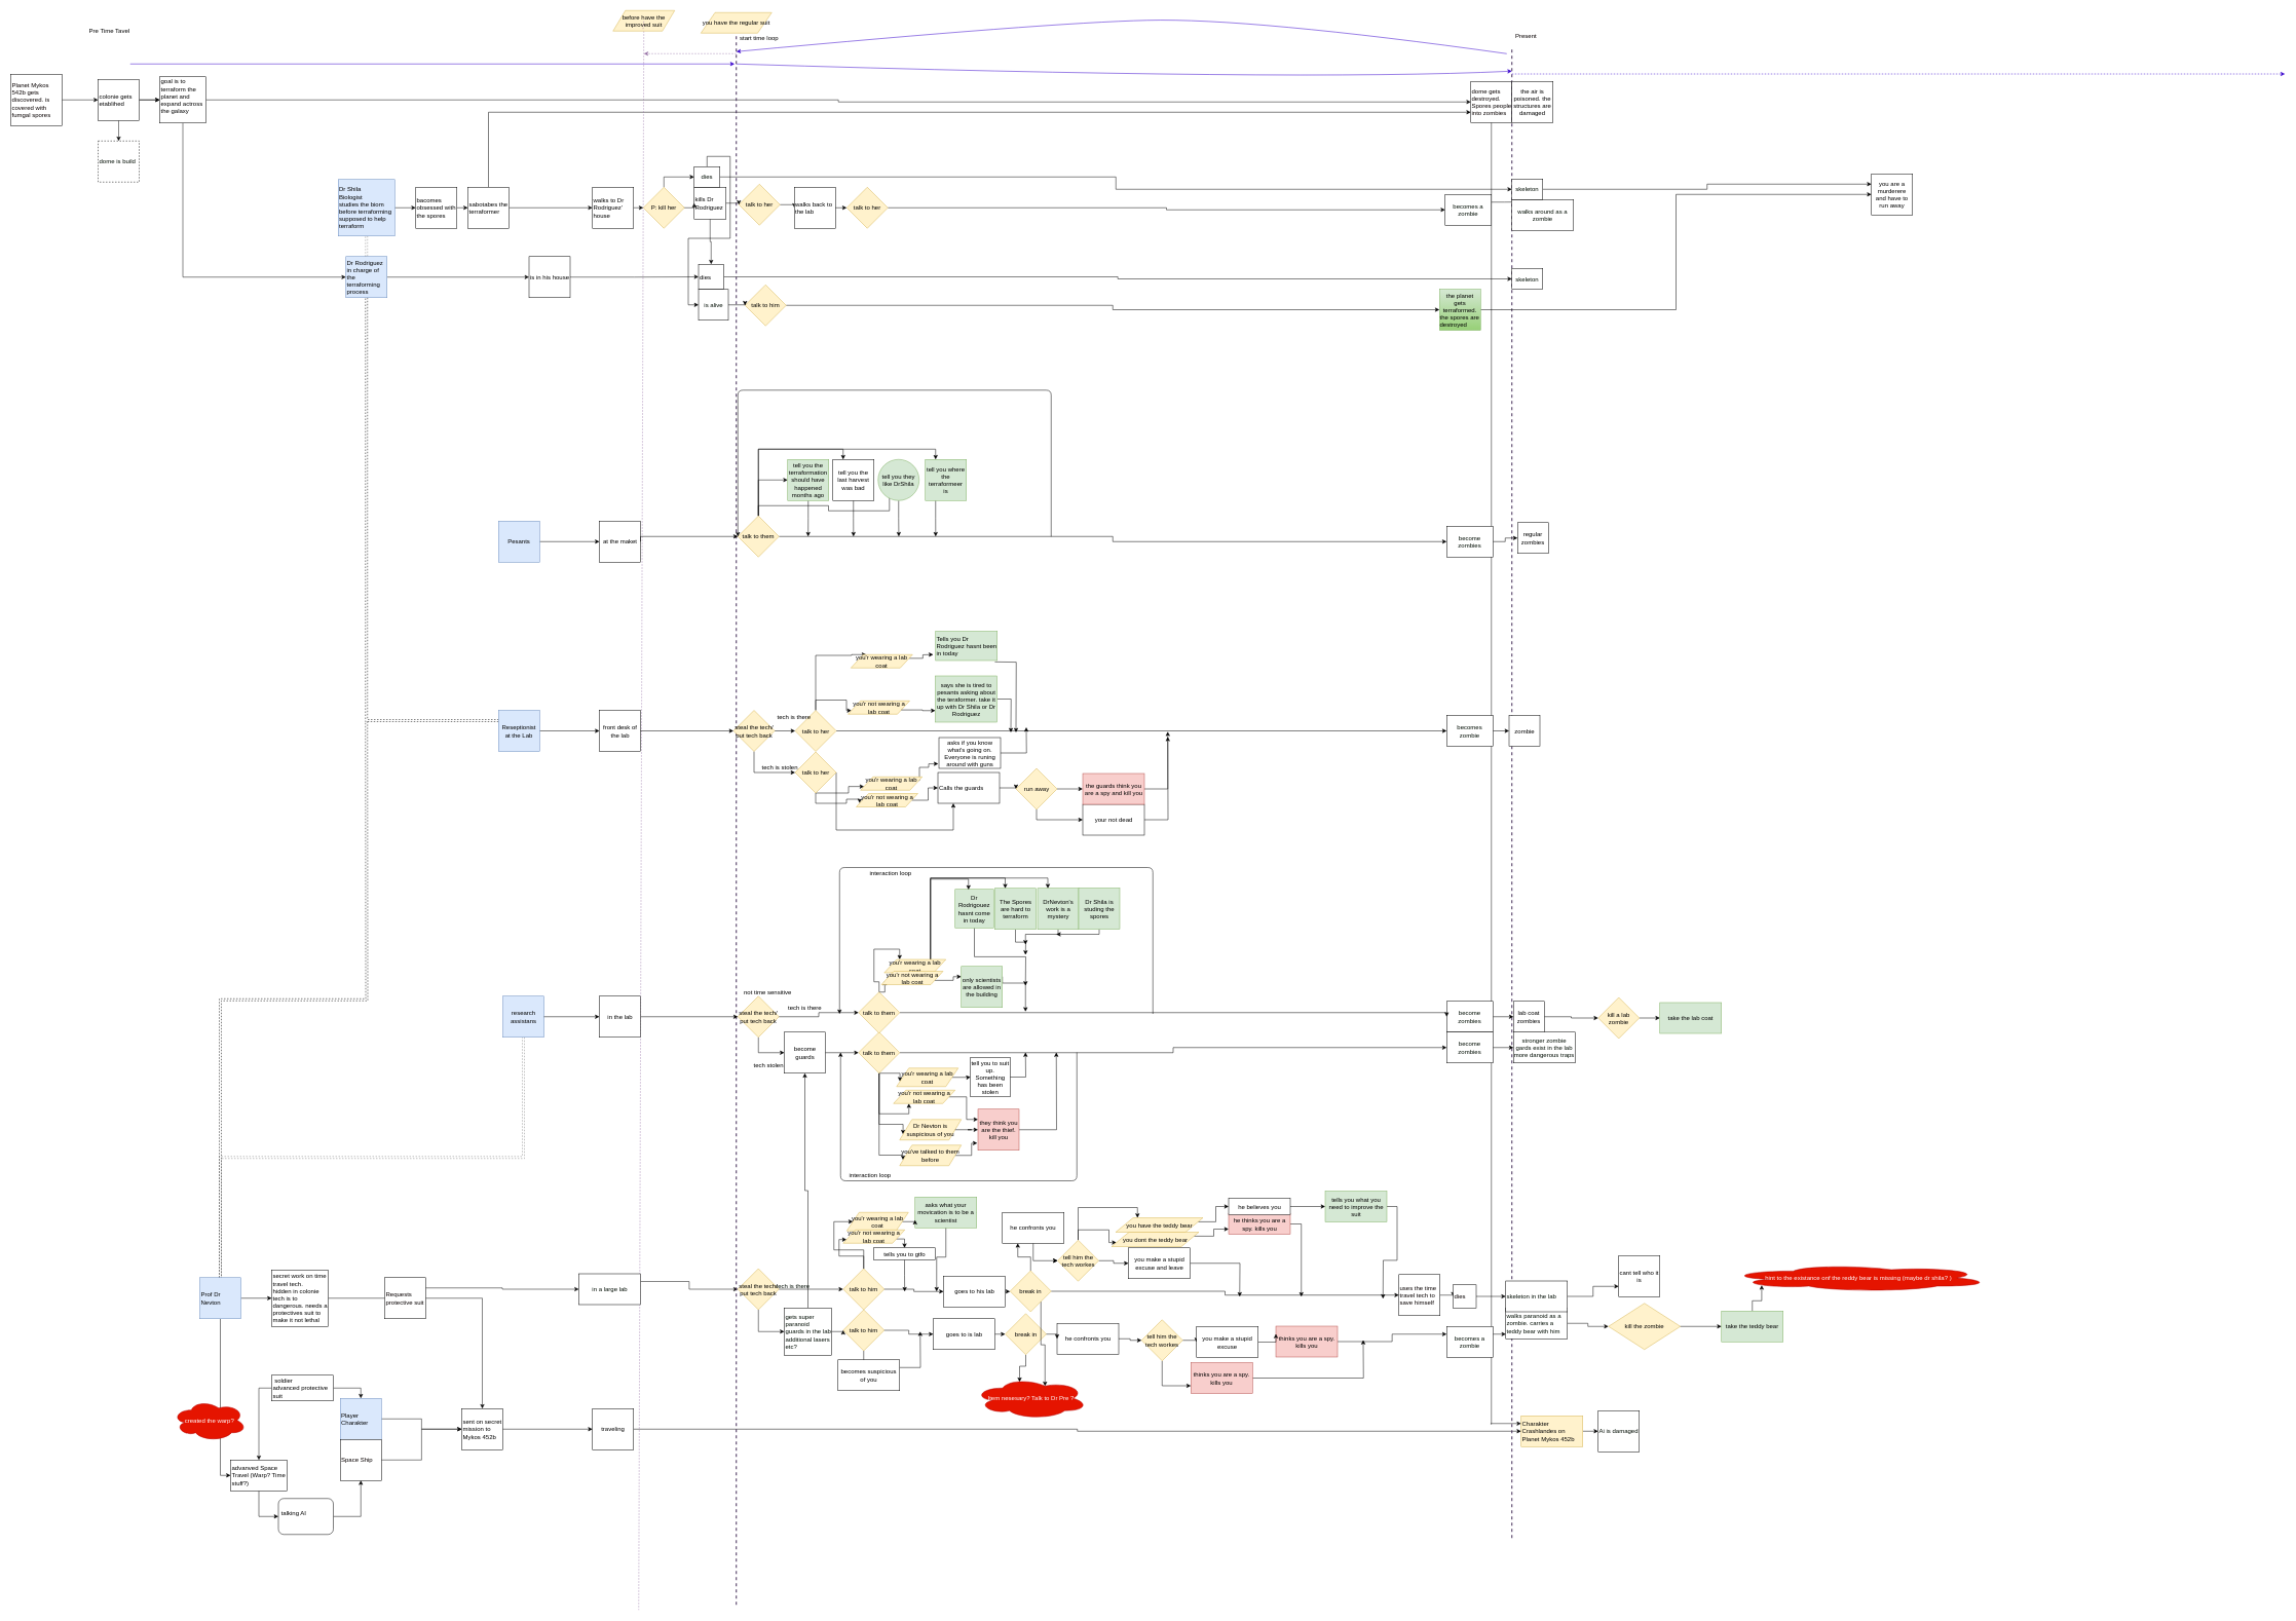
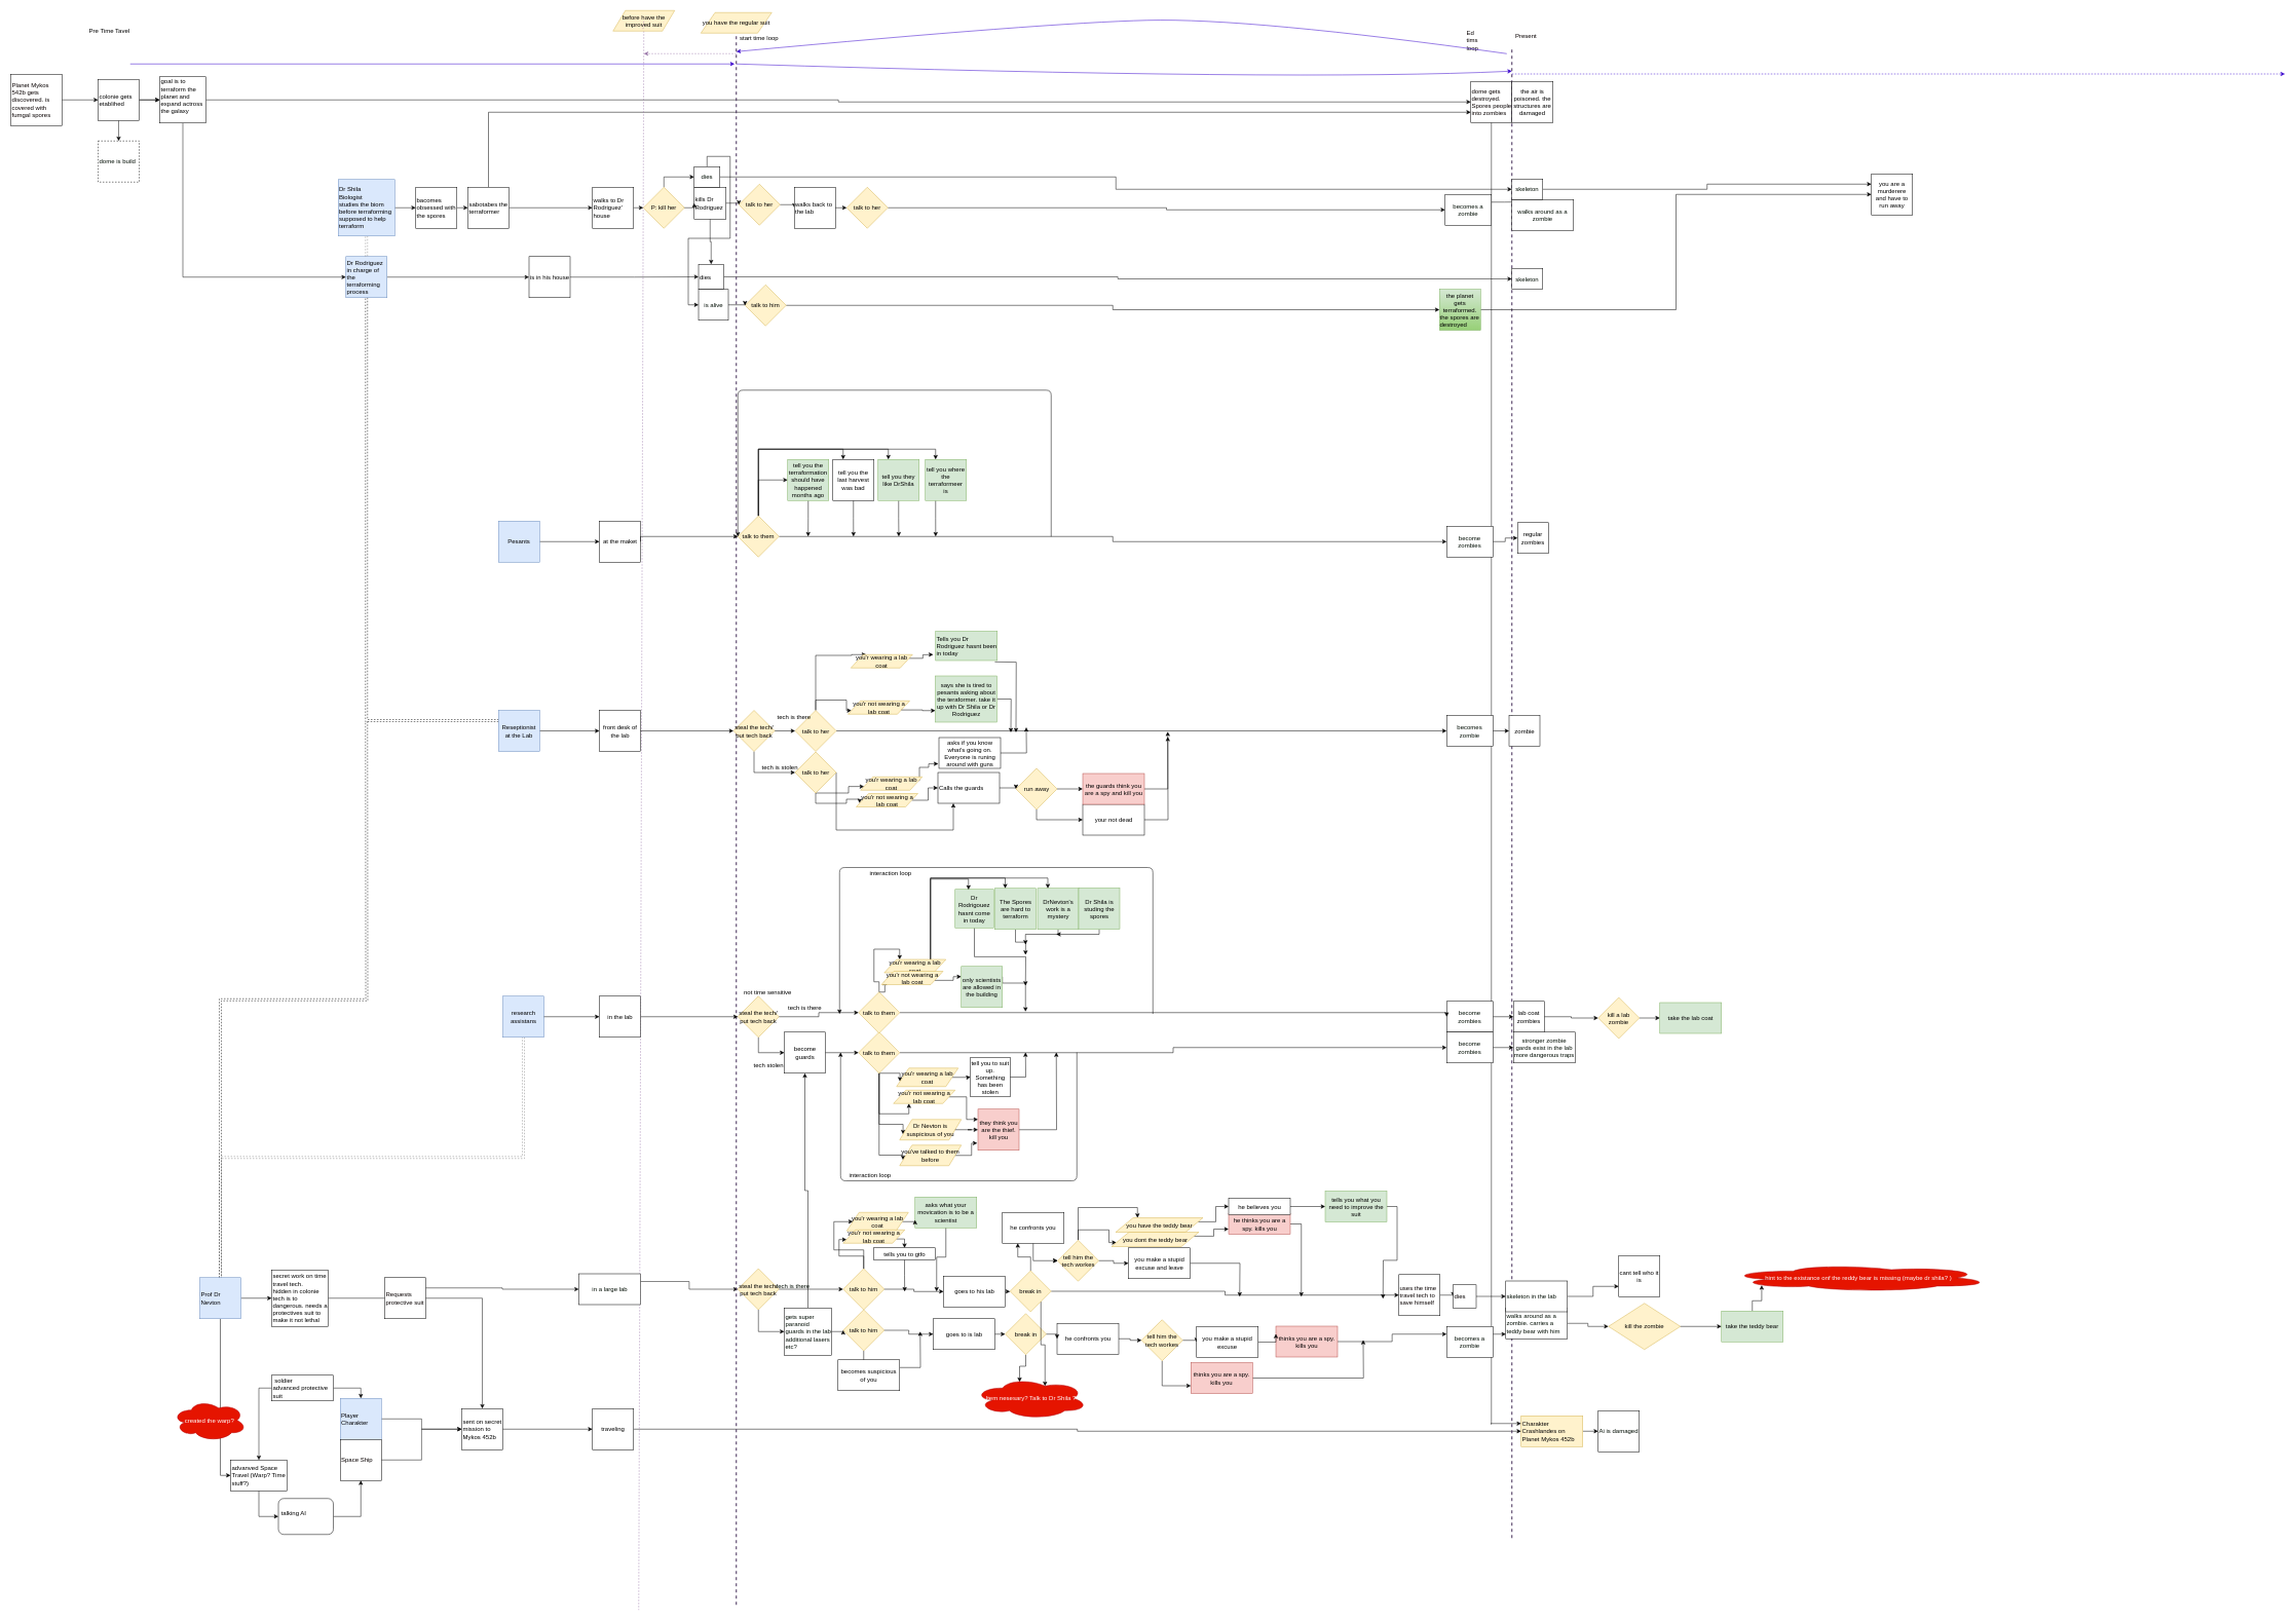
+ <mxCell id="54" value="Ed tims loop" style="text;html=1;strokeColor=none;fillColor=none;align=left;verticalAlign=middle;whiteSpace=wrap;rounded=0;fontColor=#080000;" vertex="1" parent="1"><mxGeometry x="2853" y="68" width="40" height="20" as="geometry" /></mxCell>
- <mxCell id="314" value="tell you they like DrShila" style="ellipse;whiteSpace=wrap;html=1;aspect=fixed;shadow=0;glass=0;comic=0;align=center;fillColor=#d5e8d4;strokeColor=#82b366;" vertex="1" parent="1"><mxGeometry x="1709" y="894" width="80" height="80" as="geometry" /></mxCell>
+ <mxCell id="314" value="tell you they like DrShila" style="whiteSpace=wrap;html=1;aspect=fixed;rounded=0;shadow=0;glass=0;comic=0;align=center;fillColor=#d5e8d4;strokeColor=#82b366;" vertex="1" parent="1"><mxGeometry x="1709" y="894" width="80" height="80" as="geometry" /></mxCell>
- <mxCell id="80" value="walks paranoid as a zombie. carries a teddy bear with him" style="rounded=0;whiteSpace=wrap;html=1;shadow=0;glass=0;comic=0;fontColor=#000D03;align=left;" vertex="1" parent="1"><mxGeometry x="2931" y="2546" width="120" height="60" as="geometry" /></mxCell>
+ <mxCell id="80" value="walks around as a zombie. carries a teddy bear with him" style="rounded=0;whiteSpace=wrap;html=1;shadow=0;glass=0;comic=0;fontColor=#000D03;align=left;" vertex="1" parent="1"><mxGeometry x="2931" y="2546" width="120" height="60" as="geometry" /></mxCell>
- <mxCell id="305" value="Item nesesary? Talk to Dr Pre ?" style="ellipse;shape=cloud;whiteSpace=wrap;html=1;rounded=0;shadow=0;glass=0;comic=0;align=center;fillColor=#e51400;strokeColor=#B20000;fontColor=#ffffff;" vertex="1" parent="1"><mxGeometry x="1896.5" y="2682" width="220" height="80" as="geometry" /></mxCell>
+ <mxCell id="305" value="Item nesesary? Talk to Dr Shila ?" style="ellipse;shape=cloud;whiteSpace=wrap;html=1;rounded=0;shadow=0;glass=0;comic=0;align=center;fillColor=#e51400;strokeColor=#B20000;fontColor=#ffffff;" vertex="1" parent="1"><mxGeometry x="1896.5" y="2682" width="220" height="80" as="geometry" /></mxCell>
